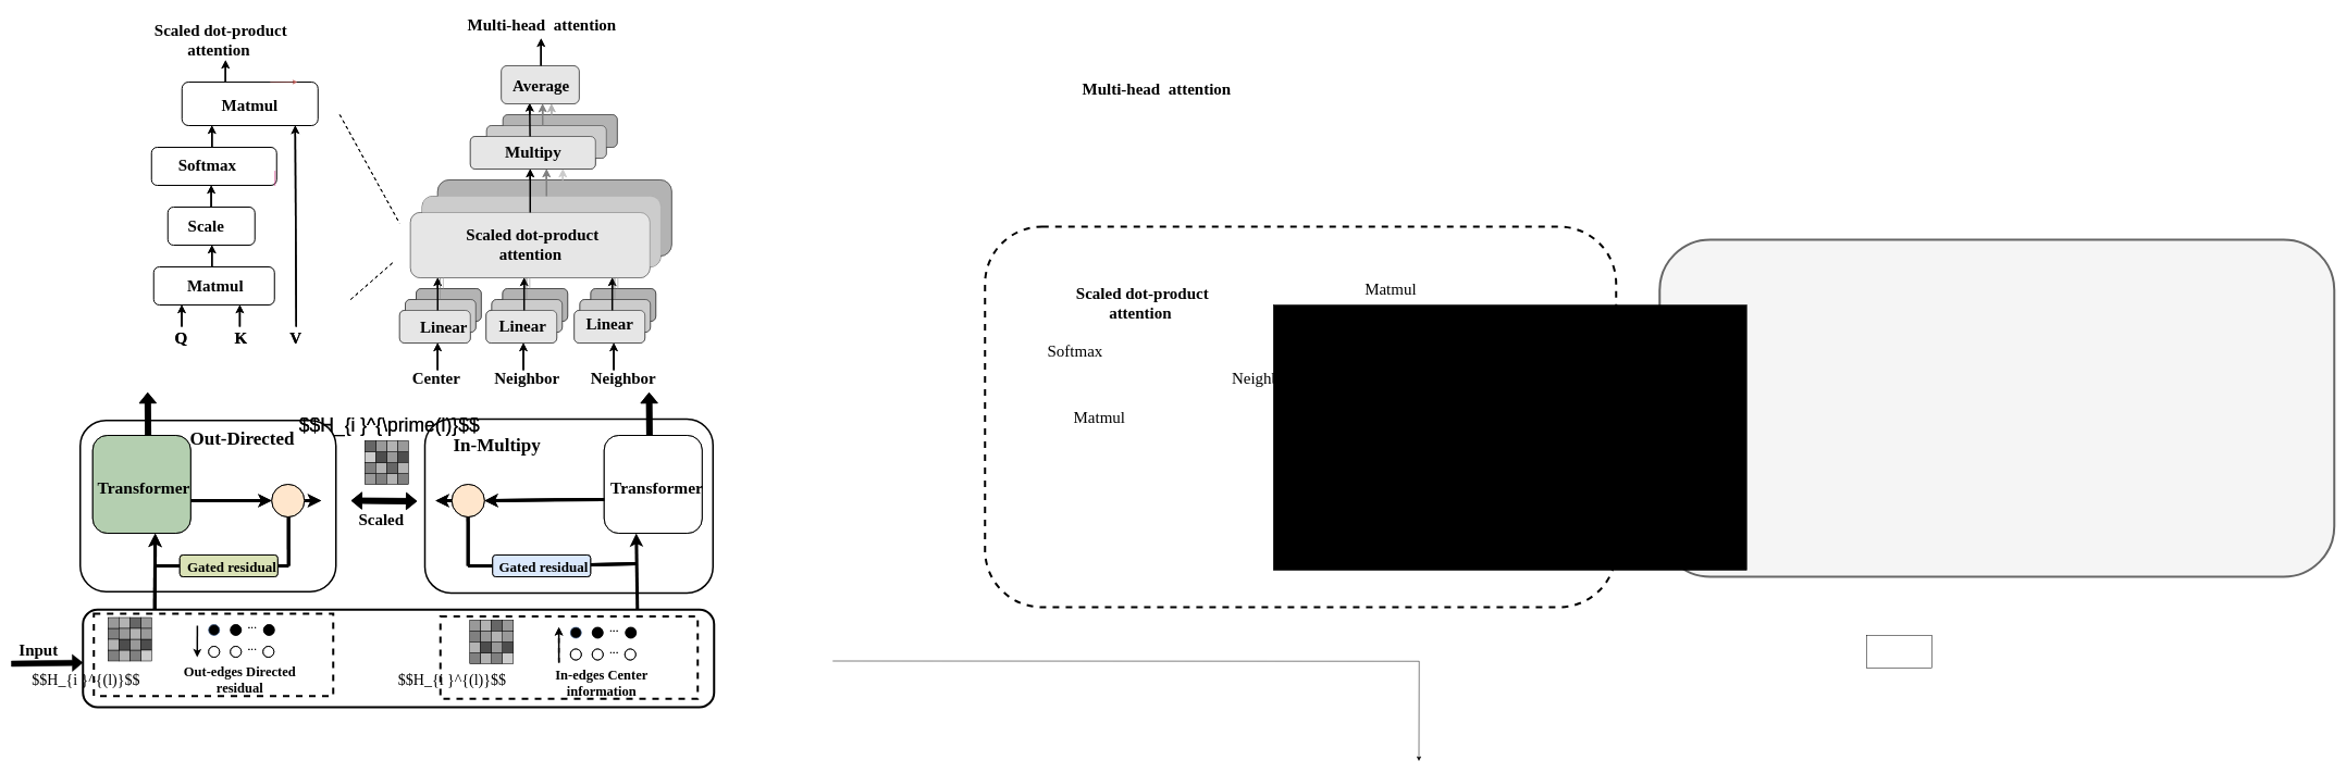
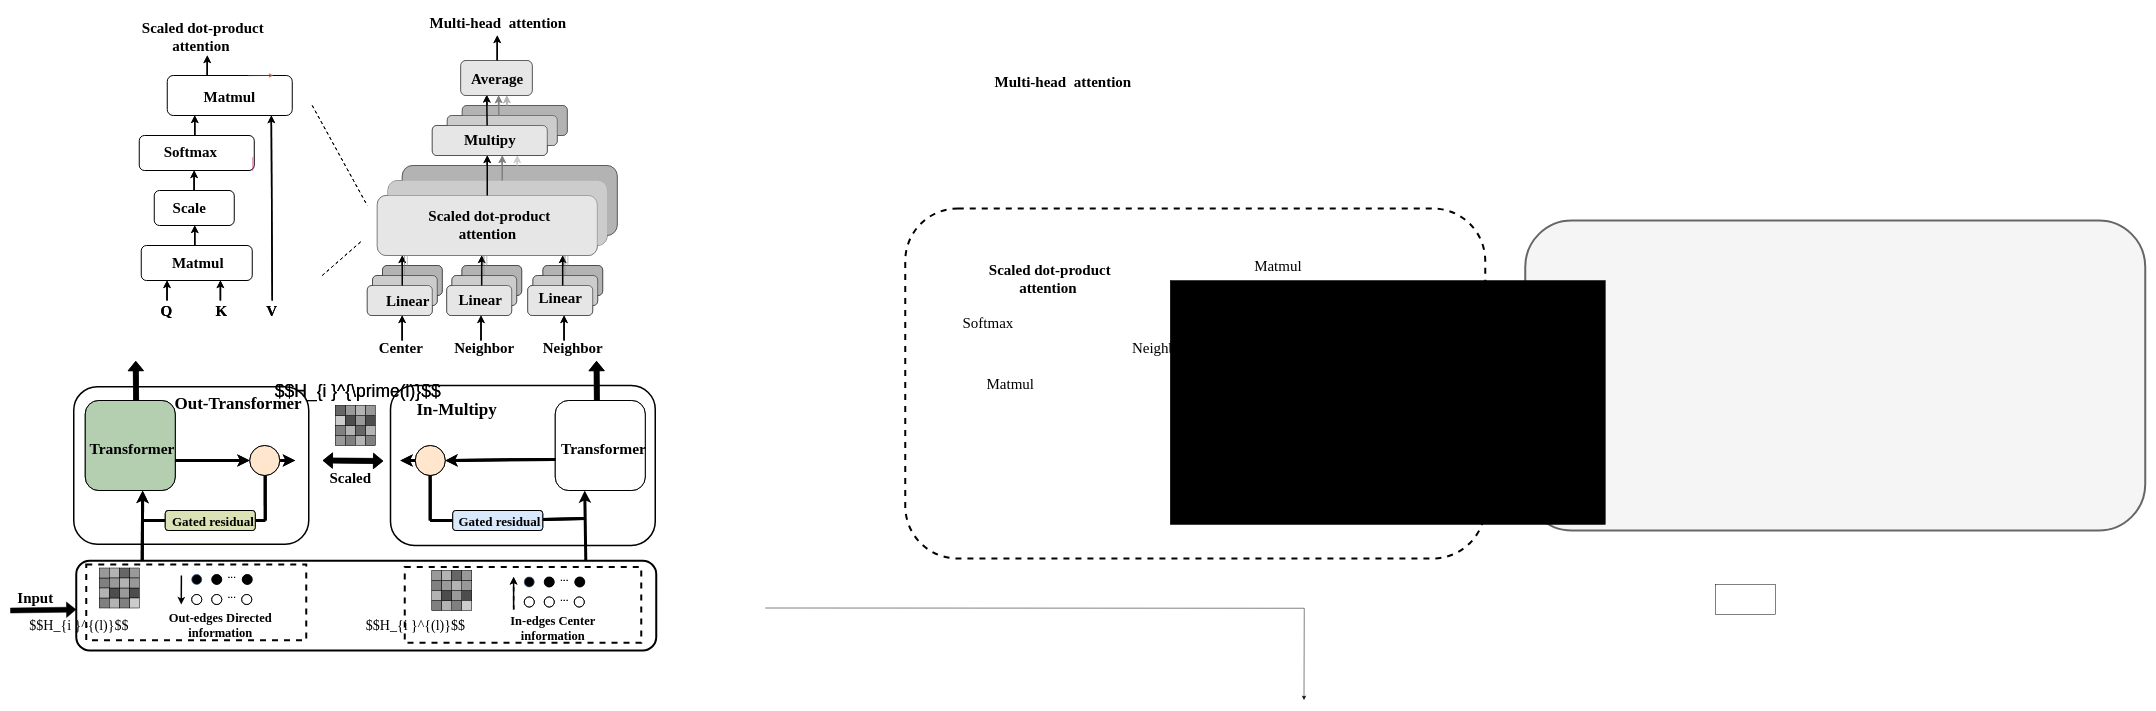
- <mxCell id="52" value="&lt;font size=&quot;1&quot; style=&quot;&quot; face=&quot;Times New Roman&quot;&gt;&lt;span style=&quot;font-size: 34px;&quot;&gt;&lt;b&gt;Out-Directed&lt;/b&gt;&lt;/span&gt;&lt;/font&gt;" style="text;whiteSpace=wrap;html=1;" parent="1" vertex="1"><mxGeometry x="347" y="780" width="270" height="36" as="geometry" /></mxCell>
+ <mxCell id="52" value="&lt;font size=&quot;1&quot; style=&quot;&quot; face=&quot;Times New Roman&quot;&gt;&lt;span style=&quot;font-size: 34px;&quot;&gt;&lt;b&gt;Out-Transformer&lt;/b&gt;&lt;/span&gt;&lt;/font&gt;" style="text;whiteSpace=wrap;html=1;" parent="1" vertex="1"><mxGeometry x="347" y="780" width="270" height="36" as="geometry" /></mxCell>
- <mxCell id="148" value="&lt;font style=&quot;font-size: 25px;&quot; face=&quot;Times New Roman&quot;&gt;&lt;b&gt;Out-edges Directed &lt;br&gt;residual&lt;/b&gt;&lt;/font&gt;" style="text;html=1;align=center;verticalAlign=middle;resizable=0;points=[];autosize=1;strokeColor=none;fillColor=none;" parent="1" vertex="1"><mxGeometry x="324.88" y="1215" width="230" height="70" as="geometry" /></mxCell>
+ <mxCell id="148" value="&lt;font style=&quot;font-size: 25px;&quot; face=&quot;Times New Roman&quot;&gt;&lt;b&gt;Out-edges Directed &lt;br&gt;information&lt;/b&gt;&lt;/font&gt;" style="text;html=1;align=center;verticalAlign=middle;resizable=0;points=[];autosize=1;strokeColor=none;fillColor=none;" parent="1" vertex="1"><mxGeometry x="324.88" y="1215" width="230" height="70" as="geometry" /></mxCell>
